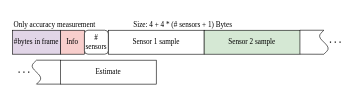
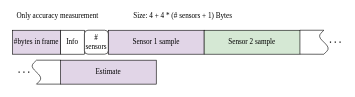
- <mxCell id="2" value="Only accuracy measurement" style="text;html=1;align=left;verticalAlign=bottom;resizable=0;points=[];autosize=1;strokeColor=none;fillColor=none;fontFamily=Times New Roman;" parent="1" vertex="1"><mxGeometry x="20" y="20" width="160" height="30" as="geometry" /></mxCell>
+ <mxCell id="2" value="Only accuracy measurement" style="text;html=1;align=left;verticalAlign=bottom;resizable=0;points=[];autosize=1;strokeColor=none;fillColor=none;fontFamily=Times New Roman;" parent="1" vertex="1"><mxGeometry x="25" y="5" width="160" height="30" as="geometry" /></mxCell>
- <mxCell id="15" value="Size: 4 + 4 * (# sensors + 1) Bytes" style="text;html=1;align=left;verticalAlign=bottom;resizable=0;points=[];autosize=1;strokeColor=none;fillColor=none;fontFamily=Times New Roman;" parent="1" vertex="1"><mxGeometry x="220" y="20" width="190" height="30" as="geometry" /></mxCell>
+ <mxCell id="15" value="Size: 4 + 4 * (# sensors + 1) Bytes" style="text;html=1;align=left;verticalAlign=bottom;resizable=0;points=[];autosize=1;strokeColor=none;fillColor=none;fontFamily=Times New Roman;" parent="1" vertex="1"><mxGeometry x="220" y="5" width="190" height="30" as="geometry" /></mxCell>
- <mxCell id="3" value="Info" style="rounded=0;whiteSpace=wrap;html=1;fontFamily=Times New Roman;fillColor=#f8cecc;" parent="1" vertex="1"><mxGeometry x="100" y="50" width="40" height="40" as="geometry" /></mxCell>
+ <mxCell id="3" value="Info" style="rounded=0;whiteSpace=wrap;html=1;fontFamily=Times New Roman;" parent="1" vertex="1"><mxGeometry x="100" y="50" width="40" height="40" as="geometry" /></mxCell>
- <mxCell id="5" value="&lt;div&gt;Sensor 1 sample&lt;/div&gt;" style="rounded=0;whiteSpace=wrap;html=1;fontFamily=Times New Roman;" parent="1" vertex="1"><mxGeometry x="180" y="50" width="160" height="40" as="geometry" /></mxCell>
+ <mxCell id="5" value="&lt;div&gt;Sensor 1 sample&lt;/div&gt;" style="rounded=0;whiteSpace=wrap;html=1;fontFamily=Times New Roman;fillColor=#e1d5e7;" parent="1" vertex="1"><mxGeometry x="180" y="50" width="160" height="40" as="geometry" /></mxCell>
- <mxCell id="13" value="Estimate" style="rounded=0;whiteSpace=wrap;html=1;fontFamily=Times New Roman;" parent="1" vertex="1"><mxGeometry x="100" y="100" width="160" height="40" as="geometry" /></mxCell>
+ <mxCell id="13" value="Estimate" style="rounded=0;whiteSpace=wrap;html=1;fontFamily=Times New Roman;fillColor=#e1d5e7;" parent="1" vertex="1"><mxGeometry x="100" y="100" width="160" height="40" as="geometry" /></mxCell>
